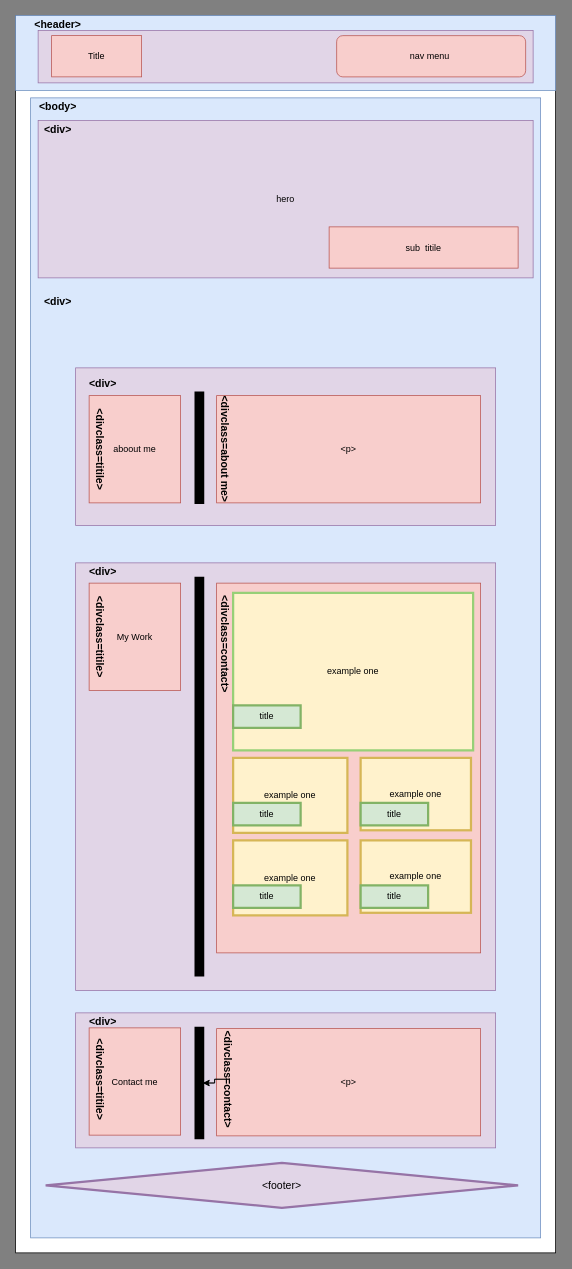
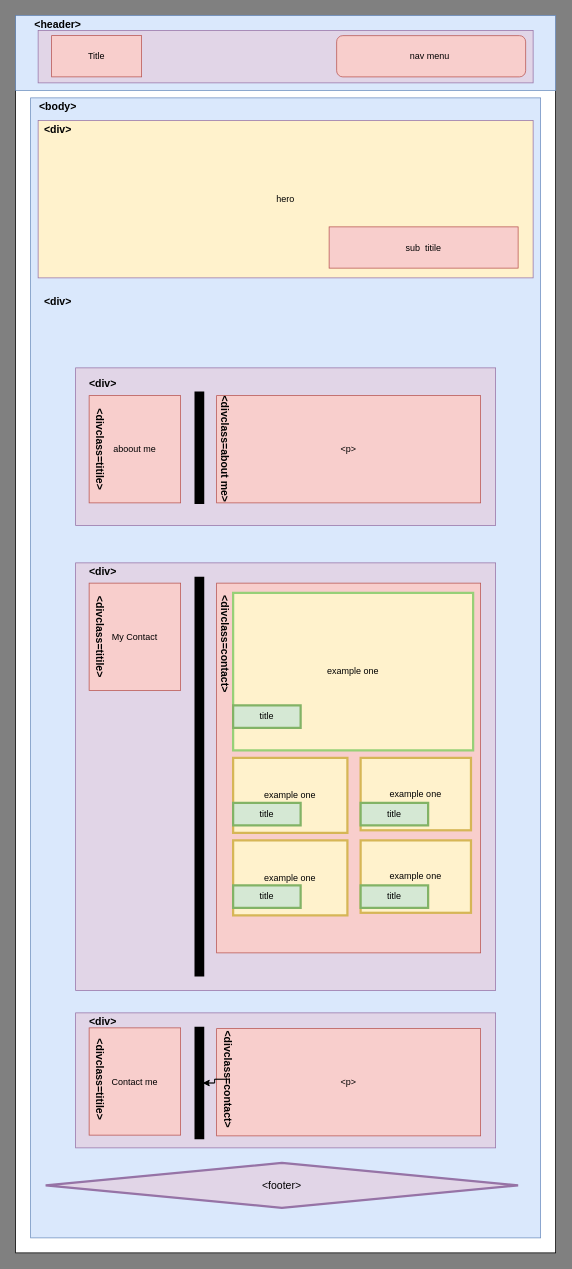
- <mxCell id="8" value="hero" style="rounded=0;whiteSpace=wrap;html=1;fillColor=#e1d5e7;strokeColor=#9673a6;" parent="1" vertex="1"><mxGeometry x="50" y="160" width="660" height="210" as="geometry" /></mxCell>
+ <mxCell id="8" value="hero" style="rounded=0;whiteSpace=wrap;html=1;fillColor=#fff2cc;strokeColor=#9673a6;" parent="1" vertex="1"><mxGeometry x="50" y="160" width="660" height="210" as="geometry" /></mxCell>
- <mxCell id="14" value="My Work" style="rounded=0;whiteSpace=wrap;html=1;fillColor=#f8cecc;strokeColor=#b85450;" parent="1" vertex="1"><mxGeometry x="118" y="777" width="122" height="143" as="geometry" /></mxCell>
+ <mxCell id="14" value="My Contact" style="rounded=0;whiteSpace=wrap;html=1;fillColor=#f8cecc;strokeColor=#b85450;" parent="1" vertex="1"><mxGeometry x="118" y="777" width="122" height="143" as="geometry" /></mxCell>
